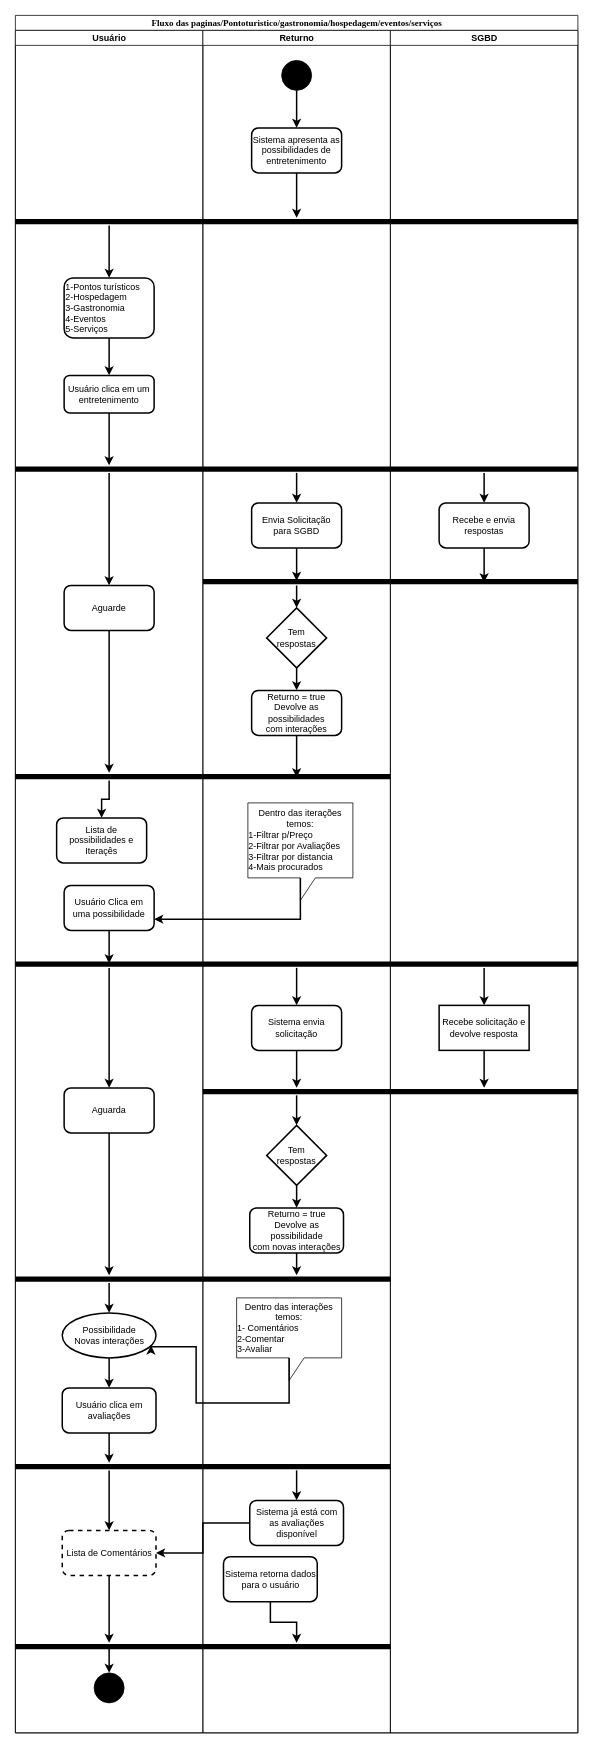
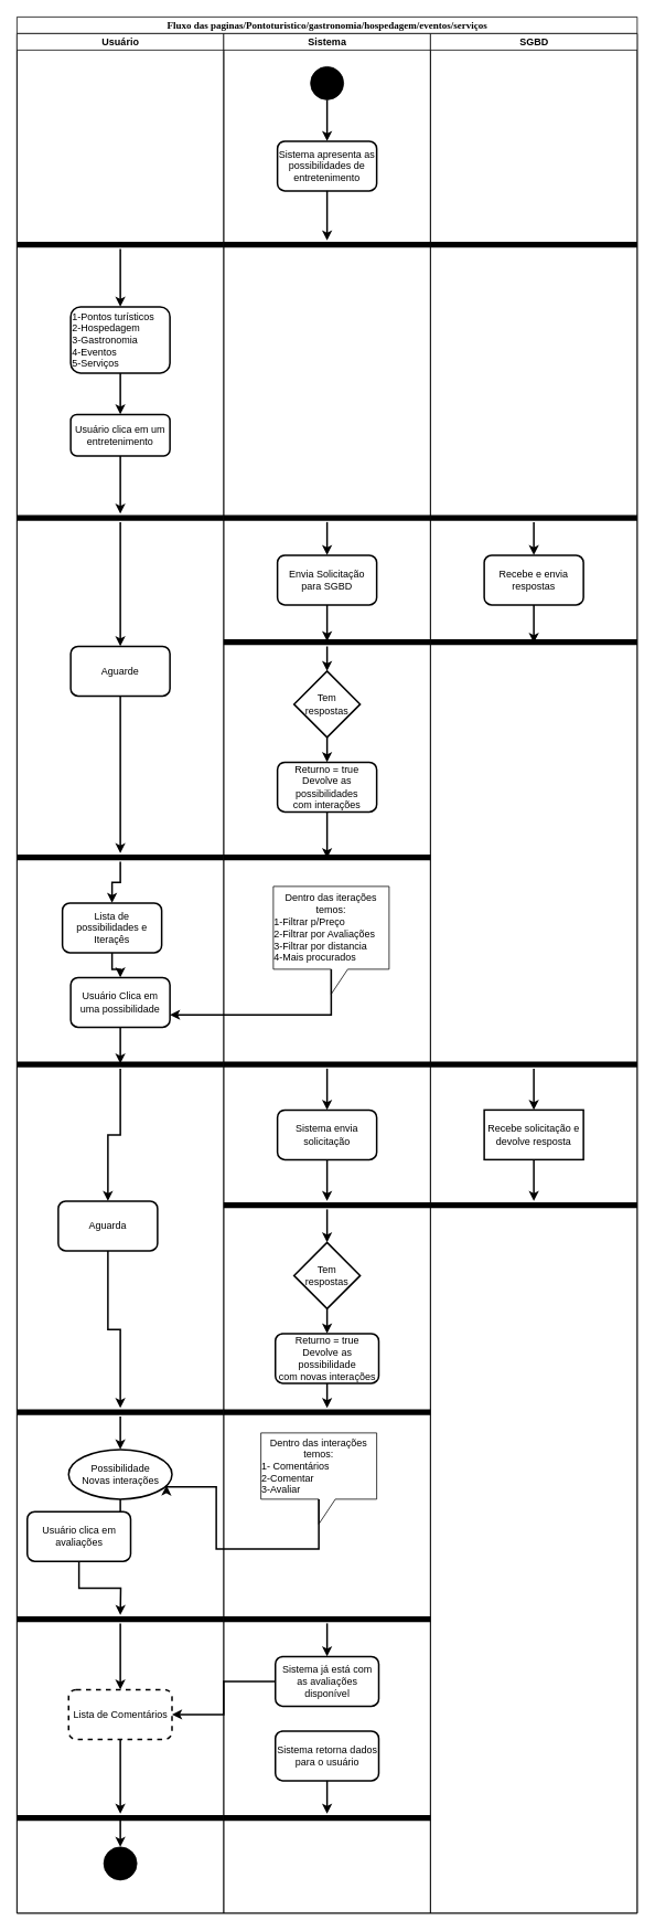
- <mxCell id="22" value="Returno" style="swimlane;html=1;startSize=20;" vertex="1" parent="2"><mxGeometry x="250" y="20" width="250" height="2270" as="geometry" /></mxCell>
+ <mxCell id="22" value="Sistema" style="swimlane;html=1;startSize=20;" vertex="1" parent="2"><mxGeometry x="250" y="20" width="250" height="2270" as="geometry" /></mxCell>
+ <mxCell id="13" style="edgeStyle=orthogonalEdgeStyle;rounded=0;orthogonalLoop=1;jettySize=auto;html=1;strokeWidth=2;entryX=0.5;entryY=0;entryDx=0;entryDy=0;" edge="1" parent="3" source="11" target="12"><mxGeometry relative="1" as="geometry"><mxPoint x="125" y="1130" as="targetPoint" /></mxGeometry></mxCell>
- <mxCell id="14" value="Aguarda" style="rounded=1;whiteSpace=wrap;html=1;strokeWidth=2;" vertex="1" parent="3"><mxGeometry x="65" y="1410" width="120" height="60" as="geometry" /></mxCell>
+ <mxCell id="14" value="Aguarda" style="rounded=1;whiteSpace=wrap;html=1;strokeWidth=2;" vertex="1" parent="3"><mxGeometry x="50" y="1410" width="120" height="60" as="geometry" /></mxCell>
- <mxCell id="18" value="Usuário clica em avaliações" style="rounded=1;whiteSpace=wrap;html=1;strokeWidth=2;" vertex="1" parent="3"><mxGeometry x="62.5" y="1810" width="125" height="60" as="geometry" /></mxCell>
+ <mxCell id="18" value="Usuário clica em avaliações" style="rounded=1;whiteSpace=wrap;html=1;strokeWidth=2;" vertex="1" parent="3"><mxGeometry x="12.5" y="1785" width="125" height="60" as="geometry" /></mxCell>
- <mxCell id="41" value="Sistema retorna dados para o usuário" style="rounded=1;whiteSpace=wrap;html=1;strokeWidth=2;" vertex="1" parent="22"><mxGeometry x="27.5" y="2035" width="125" height="60" as="geometry" /></mxCell>
+ <mxCell id="41" value="Sistema retorna dados para o usuário" style="rounded=1;whiteSpace=wrap;html=1;strokeWidth=2;" vertex="1" parent="22"><mxGeometry x="62.5" y="2050" width="125" height="60" as="geometry" /></mxCell>
